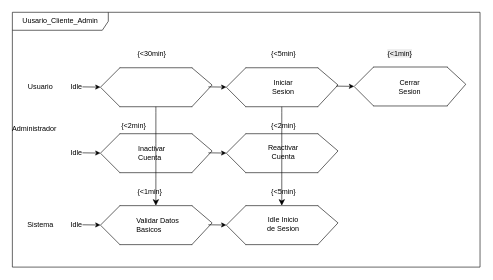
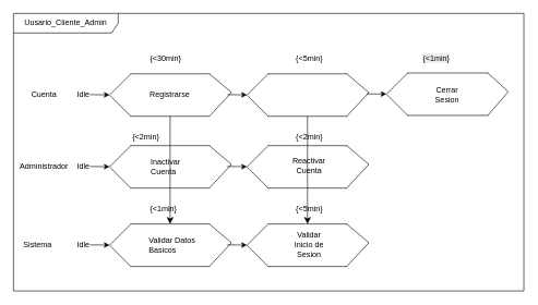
- <mxCell id="28" value="&lt;font style=&quot;vertical-align: inherit;&quot;&gt;&lt;font style=&quot;vertical-align: inherit;&quot;&gt;Usuario&lt;/font&gt;&lt;/font&gt;" style="text;html=1;align=center;verticalAlign=middle;whiteSpace=wrap;rounded=0;" vertex="1" parent="1"><mxGeometry x="36.87" y="128.75" width="60" height="30" as="geometry" /></mxCell>
+ <mxCell id="28" value="&lt;font style=&quot;vertical-align: inherit;&quot;&gt;&lt;font style=&quot;vertical-align: inherit;&quot;&gt;Cuenta&lt;/font&gt;&lt;/font&gt;" style="text;html=1;align=center;verticalAlign=middle;whiteSpace=wrap;rounded=0;" vertex="1" parent="1"><mxGeometry x="36.87" y="128.75" width="60" height="30" as="geometry" /></mxCell>
+ <mxCell id="24" value="&lt;div style=&quot;text-align: left;&quot;&gt;Registrarse&lt;/div&gt;" style="text;html=1;align=center;verticalAlign=middle;whiteSpace=wrap;rounded=0;" vertex="1" parent="1"><mxGeometry x="229.37" y="130" width="60" height="30" as="geometry" /></mxCell>
- <mxCell id="25" value="&lt;span style=&quot;text-align: left;&quot;&gt;Iniciar Sesion&lt;/span&gt;" style="text;html=1;align=center;verticalAlign=middle;whiteSpace=wrap;rounded=0;" vertex="1" parent="1"><mxGeometry x="441.87" y="128.75" width="60" height="30" as="geometry" /></mxCell>
- <mxCell id="46" value="&lt;font style=&quot;vertical-align: inherit;&quot;&gt;&lt;font style=&quot;vertical-align: inherit;&quot;&gt;Administrador&lt;/font&gt;&lt;/font&gt;" style="text;html=1;align=center;verticalAlign=middle;whiteSpace=wrap;rounded=0;" vertex="1" parent="1"><mxGeometry x="26.87" y="198.75" width="60" height="30" as="geometry" /></mxCell>
+ <mxCell id="46" value="&lt;font style=&quot;vertical-align: inherit;&quot;&gt;&lt;font style=&quot;vertical-align: inherit;&quot;&gt;Administrador&lt;/font&gt;&lt;/font&gt;" style="text;html=1;align=center;verticalAlign=middle;whiteSpace=wrap;rounded=0;" vertex="1" parent="1"><mxGeometry x="36.87" y="238.75" width="60" height="30" as="geometry" /></mxCell>
- <mxCell id="65" value="&lt;font style=&quot;vertical-align: inherit;&quot;&gt;&lt;font style=&quot;vertical-align: inherit;&quot;&gt;Sistema&lt;/font&gt;&lt;/font&gt;" style="text;html=1;align=center;verticalAlign=middle;whiteSpace=wrap;rounded=0;" vertex="1" parent="1"><mxGeometry x="36.87" y="358.75" width="60" height="30" as="geometry" /></mxCell>
+ <mxCell id="65" value="&lt;font style=&quot;vertical-align: inherit;&quot;&gt;&lt;font style=&quot;vertical-align: inherit;&quot;&gt;Sistema&lt;/font&gt;&lt;/font&gt;" style="text;html=1;align=center;verticalAlign=middle;whiteSpace=wrap;rounded=0;" vertex="1" parent="1"><mxGeometry x="26.87" y="358.75" width="60" height="30" as="geometry" /></mxCell>
- <mxCell id="64" value="&lt;span style=&quot;text-align: left;&quot;&gt;Idle Inicio de Sesion&lt;/span&gt;" style="text;html=1;align=center;verticalAlign=middle;whiteSpace=wrap;rounded=0;" vertex="1" parent="1"><mxGeometry x="441.87" y="358.75" width="60" height="30" as="geometry" /></mxCell>
+ <mxCell id="64" value="&lt;span style=&quot;text-align: left;&quot;&gt;Validar Inicio de Sesion&lt;/span&gt;" style="text;html=1;align=center;verticalAlign=middle;whiteSpace=wrap;rounded=0;" vertex="1" parent="1"><mxGeometry x="441.87" y="358.75" width="60" height="30" as="geometry" /></mxCell>
